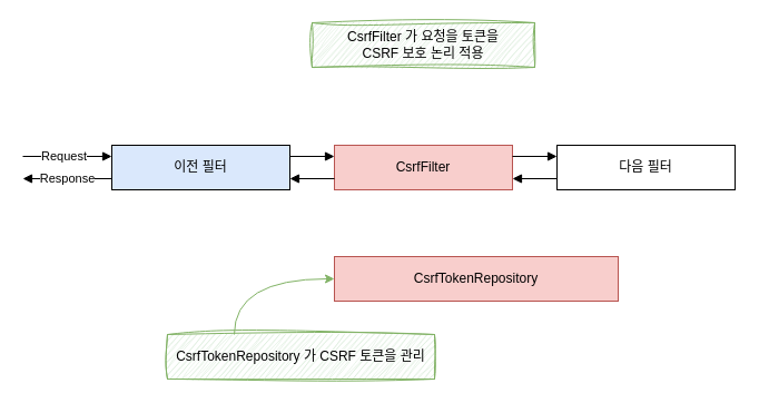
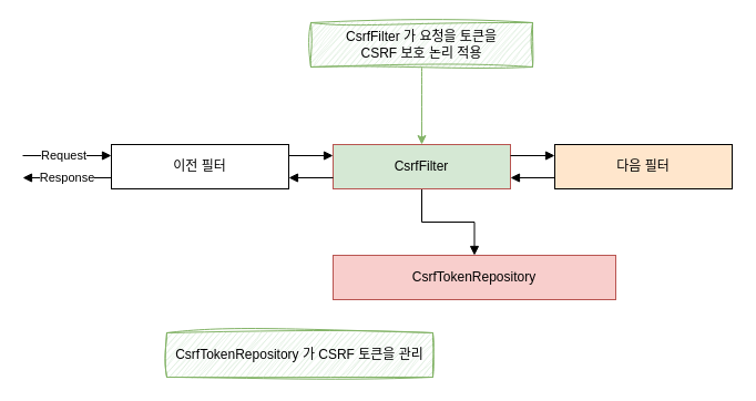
+ <mxCell id="16" style="edgeStyle=orthogonalEdgeStyle;rounded=0;orthogonalLoop=1;jettySize=auto;html=1;fillColor=#d5e8d4;strokeColor=#82b366;curved=1;" edge="1" parent="1" source="15" target="3"><mxGeometry relative="1" as="geometry" /></mxCell>
- <mxCell id="5" value="이전 필터" style="rounded=0;whiteSpace=wrap;html=1;fillColor=#dae8fc;" vertex="1" parent="1"><mxGeometry x="100" y="130" width="160" height="40" as="geometry" /></mxCell>
+ <mxCell id="5" value="이전 필터" style="rounded=0;whiteSpace=wrap;html=1;" vertex="1" parent="1"><mxGeometry x="100" y="130" width="160" height="40" as="geometry" /></mxCell>
- <mxCell id="3" value="CsrfFilter" style="rounded=0;whiteSpace=wrap;html=1;fillColor=#f8cecc;strokeColor=#b85450;" vertex="1" parent="1"><mxGeometry x="300" y="130" width="160" height="40" as="geometry" /></mxCell>
+ <mxCell id="3" value="CsrfFilter" style="rounded=0;whiteSpace=wrap;html=1;fillColor=#d5e8d4;strokeColor=#b85450;" vertex="1" parent="1"><mxGeometry x="300" y="130" width="160" height="40" as="geometry" /></mxCell>
- <mxCell id="6" value="다음 필터" style="rounded=0;whiteSpace=wrap;html=1;" vertex="1" parent="1"><mxGeometry x="500" y="130" width="160" height="40" as="geometry" /></mxCell>
+ <mxCell id="6" value="다음 필터" style="rounded=0;whiteSpace=wrap;html=1;fillColor=#ffe6cc;" vertex="1" parent="1"><mxGeometry x="500" y="130" width="160" height="40" as="geometry" /></mxCell>
+ <mxCell id="2" style="edgeStyle=orthogonalEdgeStyle;rounded=0;orthogonalLoop=1;jettySize=auto;html=1;entryX=0.5;entryY=0;entryDx=0;entryDy=0;endArrow=block;endFill=1;" edge="1" parent="1" source="3" target="4"><mxGeometry relative="1" as="geometry" /></mxCell>
- <mxCell id="17" style="edgeStyle=orthogonalEdgeStyle;rounded=0;orthogonalLoop=1;jettySize=auto;html=1;exitX=0.25;exitY=0;exitDx=0;exitDy=0;entryX=0;entryY=0.5;entryDx=0;entryDy=0;fillColor=#d5e8d4;strokeColor=#82b366;curved=1;" edge="1" parent="1" source="18" target="4"><mxGeometry relative="1" as="geometry" /></mxCell>
